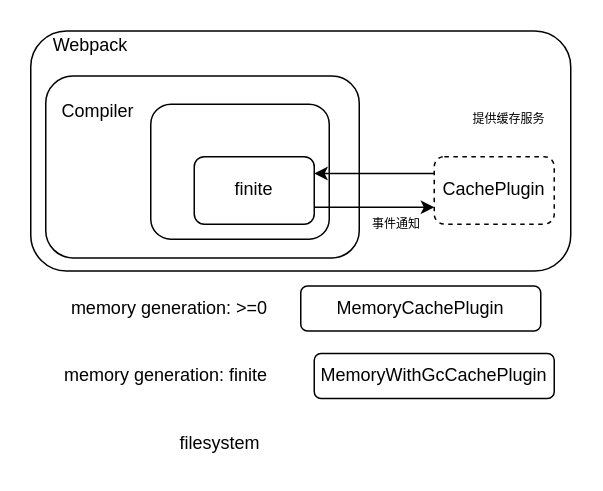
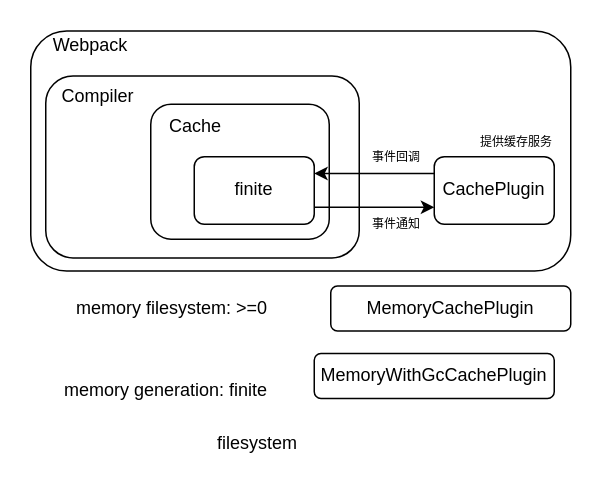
- <mxCell id="4" value="Compiler" style="text;html=1;strokeColor=none;fillColor=none;align=center;verticalAlign=middle;whiteSpace=wrap;rounded=0;" parent="1" vertex="1"><mxGeometry x="45" y="63.75" width="40" height="20" as="geometry" /></mxCell>
+ <mxCell id="4" value="Compiler" style="text;html=1;strokeColor=none;fillColor=none;align=center;verticalAlign=middle;whiteSpace=wrap;rounded=0;" parent="1" vertex="1"><mxGeometry x="45" y="53.75" width="40" height="20" as="geometry" /></mxCell>
- <mxCell id="14" value="提供缓存服务" style="text;html=1;strokeColor=none;fillColor=none;align=center;verticalAlign=middle;whiteSpace=wrap;rounded=0;fontSize=8;" parent="1" vertex="1"><mxGeometry x="314" y="68.75" width="50" height="20" as="geometry" /></mxCell>
+ <mxCell id="14" value="提供缓存服务" style="text;html=1;strokeColor=none;fillColor=none;align=center;verticalAlign=middle;whiteSpace=wrap;rounded=0;fontSize=8;" parent="1" vertex="1"><mxGeometry x="319" y="83.75" width="50" height="20" as="geometry" /></mxCell>
+ <mxCell id="6" value="Cache" style="text;html=1;strokeColor=none;fillColor=none;align=center;verticalAlign=middle;whiteSpace=wrap;rounded=0;" parent="1" vertex="1"><mxGeometry x="110" y="73.75" width="40" height="20" as="geometry" /></mxCell>
+ <mxCell id="13" value="事件回调" style="text;html=1;strokeColor=none;fillColor=none;align=center;verticalAlign=middle;whiteSpace=wrap;rounded=0;fontSize=8;" parent="1" vertex="1"><mxGeometry x="239" y="93.75" width="50" height="20" as="geometry" /></mxCell>
- <mxCell id="9" value="CachePlugin" style="rounded=1;whiteSpace=wrap;html=1;dashed=1;" parent="1" vertex="1"><mxGeometry x="289" y="103.75" width="80" height="45" as="geometry" /></mxCell>
+ <mxCell id="9" value="CachePlugin" style="rounded=1;whiteSpace=wrap;html=1;" parent="1" vertex="1"><mxGeometry x="289" y="103.75" width="80" height="45" as="geometry" /></mxCell>
- <mxCell id="17" value="memory generation: &amp;gt;=0" style="text;html=1;strokeColor=none;fillColor=none;align=right;verticalAlign=middle;whiteSpace=wrap;rounded=0;labelBackgroundColor=#FFFFFF;fontColor=#000000;" parent="1" vertex="1"><mxGeometry x="40" y="195" width="140" height="20" as="geometry" /></mxCell>
+ <mxCell id="17" value="memory filesystem: &amp;gt;=0" style="text;html=1;strokeColor=none;fillColor=none;align=right;verticalAlign=middle;whiteSpace=wrap;rounded=0;labelBackgroundColor=#FFFFFF;fontColor=#000000;" parent="1" vertex="1"><mxGeometry x="40" y="195" width="140" height="20" as="geometry" /></mxCell>
- <mxCell id="15" value="MemoryCachePlugin" style="rounded=1;whiteSpace=wrap;html=1;" parent="1" vertex="1"><mxGeometry x="200" y="190" width="160" height="30" as="geometry" /></mxCell>
+ <mxCell id="15" value="MemoryCachePlugin" style="rounded=1;whiteSpace=wrap;html=1;" parent="1" vertex="1"><mxGeometry x="220" y="190" width="160" height="30" as="geometry" /></mxCell>
- <mxCell id="19" value="memory generation: finite" style="text;html=1;strokeColor=none;fillColor=none;align=right;verticalAlign=middle;whiteSpace=wrap;rounded=0;fontColor=#000000;labelBackgroundColor=#FFFFFF;" parent="1" vertex="1"><mxGeometry x="40" y="240" width="140" height="20" as="geometry" /></mxCell>
+ <mxCell id="19" value="memory generation: finite" style="text;html=1;strokeColor=none;fillColor=none;align=right;verticalAlign=middle;whiteSpace=wrap;rounded=0;fontColor=#000000;labelBackgroundColor=#FFFFFF;" parent="1" vertex="1"><mxGeometry x="40" y="250" width="140" height="20" as="geometry" /></mxCell>
- <mxCell id="18" value="filesystem" style="text;html=1;strokeColor=none;fillColor=none;align=right;verticalAlign=middle;whiteSpace=wrap;rounded=0;fontColor=#000000;labelBackgroundColor=#ffffff;" parent="1" vertex="1"><mxGeometry x="45" y="285" width="130" height="20" as="geometry" /></mxCell>
+ <mxCell id="18" value="filesystem" style="text;html=1;strokeColor=none;fillColor=none;align=right;verticalAlign=middle;whiteSpace=wrap;rounded=0;fontColor=#000000;labelBackgroundColor=#ffffff;" parent="1" vertex="1"><mxGeometry x="70" y="285" width="130" height="20" as="geometry" /></mxCell>
